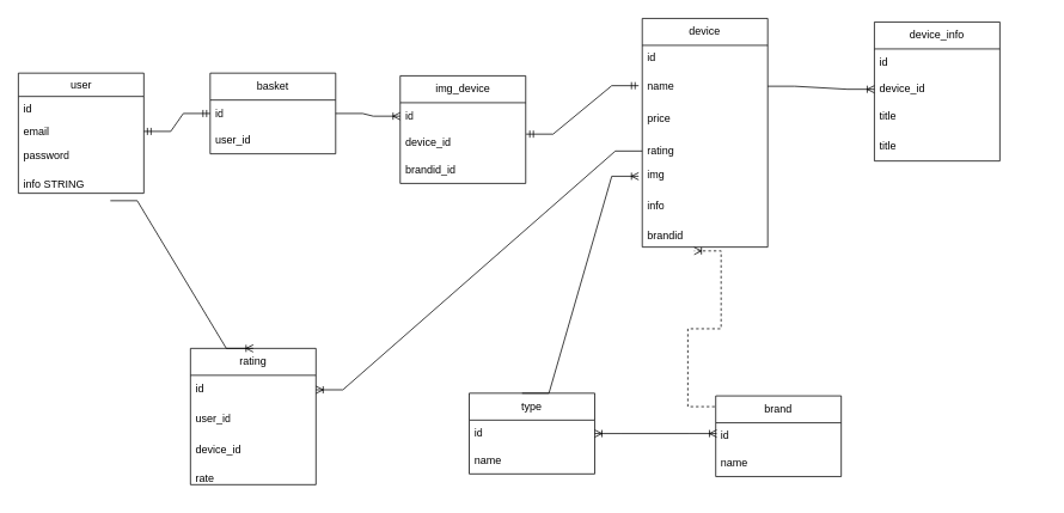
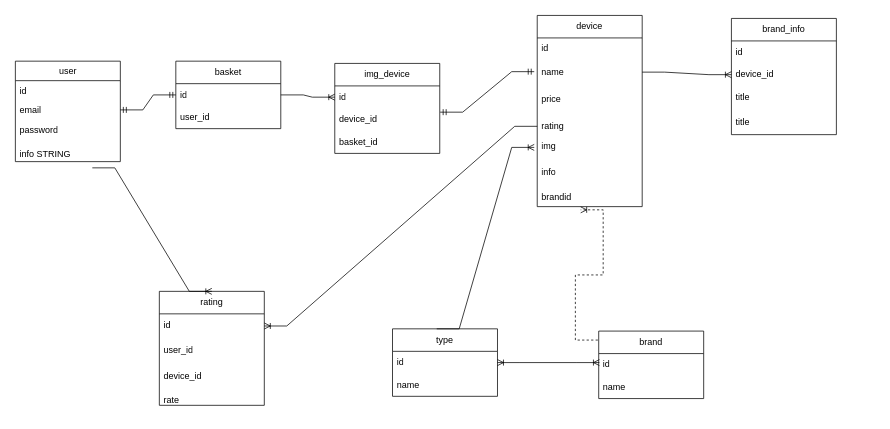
- <mxCell id="24" value="device_info" style="swimlane;fontStyle=0;childLayout=stackLayout;horizontal=1;startSize=30;horizontalStack=0;resizeParent=1;resizeParentMax=0;resizeLast=0;collapsible=1;marginBottom=0;whiteSpace=wrap;html=1;" vertex="1" parent="23"><mxGeometry width="140" height="155" as="geometry" /></mxCell>
+ <mxCell id="24" value="brand_info" style="swimlane;fontStyle=0;childLayout=stackLayout;horizontal=1;startSize=30;horizontalStack=0;resizeParent=1;resizeParentMax=0;resizeLast=0;collapsible=1;marginBottom=0;whiteSpace=wrap;html=1;" vertex="1" parent="23"><mxGeometry width="140" height="155" as="geometry" /></mxCell>
- <mxCell id="13" value="brandid_id" style="text;strokeColor=none;fillColor=none;align=left;verticalAlign=middle;spacingLeft=4;spacingRight=4;overflow=hidden;points=[[0,0.5],[1,0.5]];portConstraint=eastwest;rotatable=0;whiteSpace=wrap;html=1;" vertex="1" parent="10"><mxGeometry y="90" width="140" height="30" as="geometry" /></mxCell>
+ <mxCell id="13" value="basket_id" style="text;strokeColor=none;fillColor=none;align=left;verticalAlign=middle;spacingLeft=4;spacingRight=4;overflow=hidden;points=[[0,0.5],[1,0.5]];portConstraint=eastwest;rotatable=0;whiteSpace=wrap;html=1;" vertex="1" parent="10"><mxGeometry y="90" width="140" height="30" as="geometry" /></mxCell>
